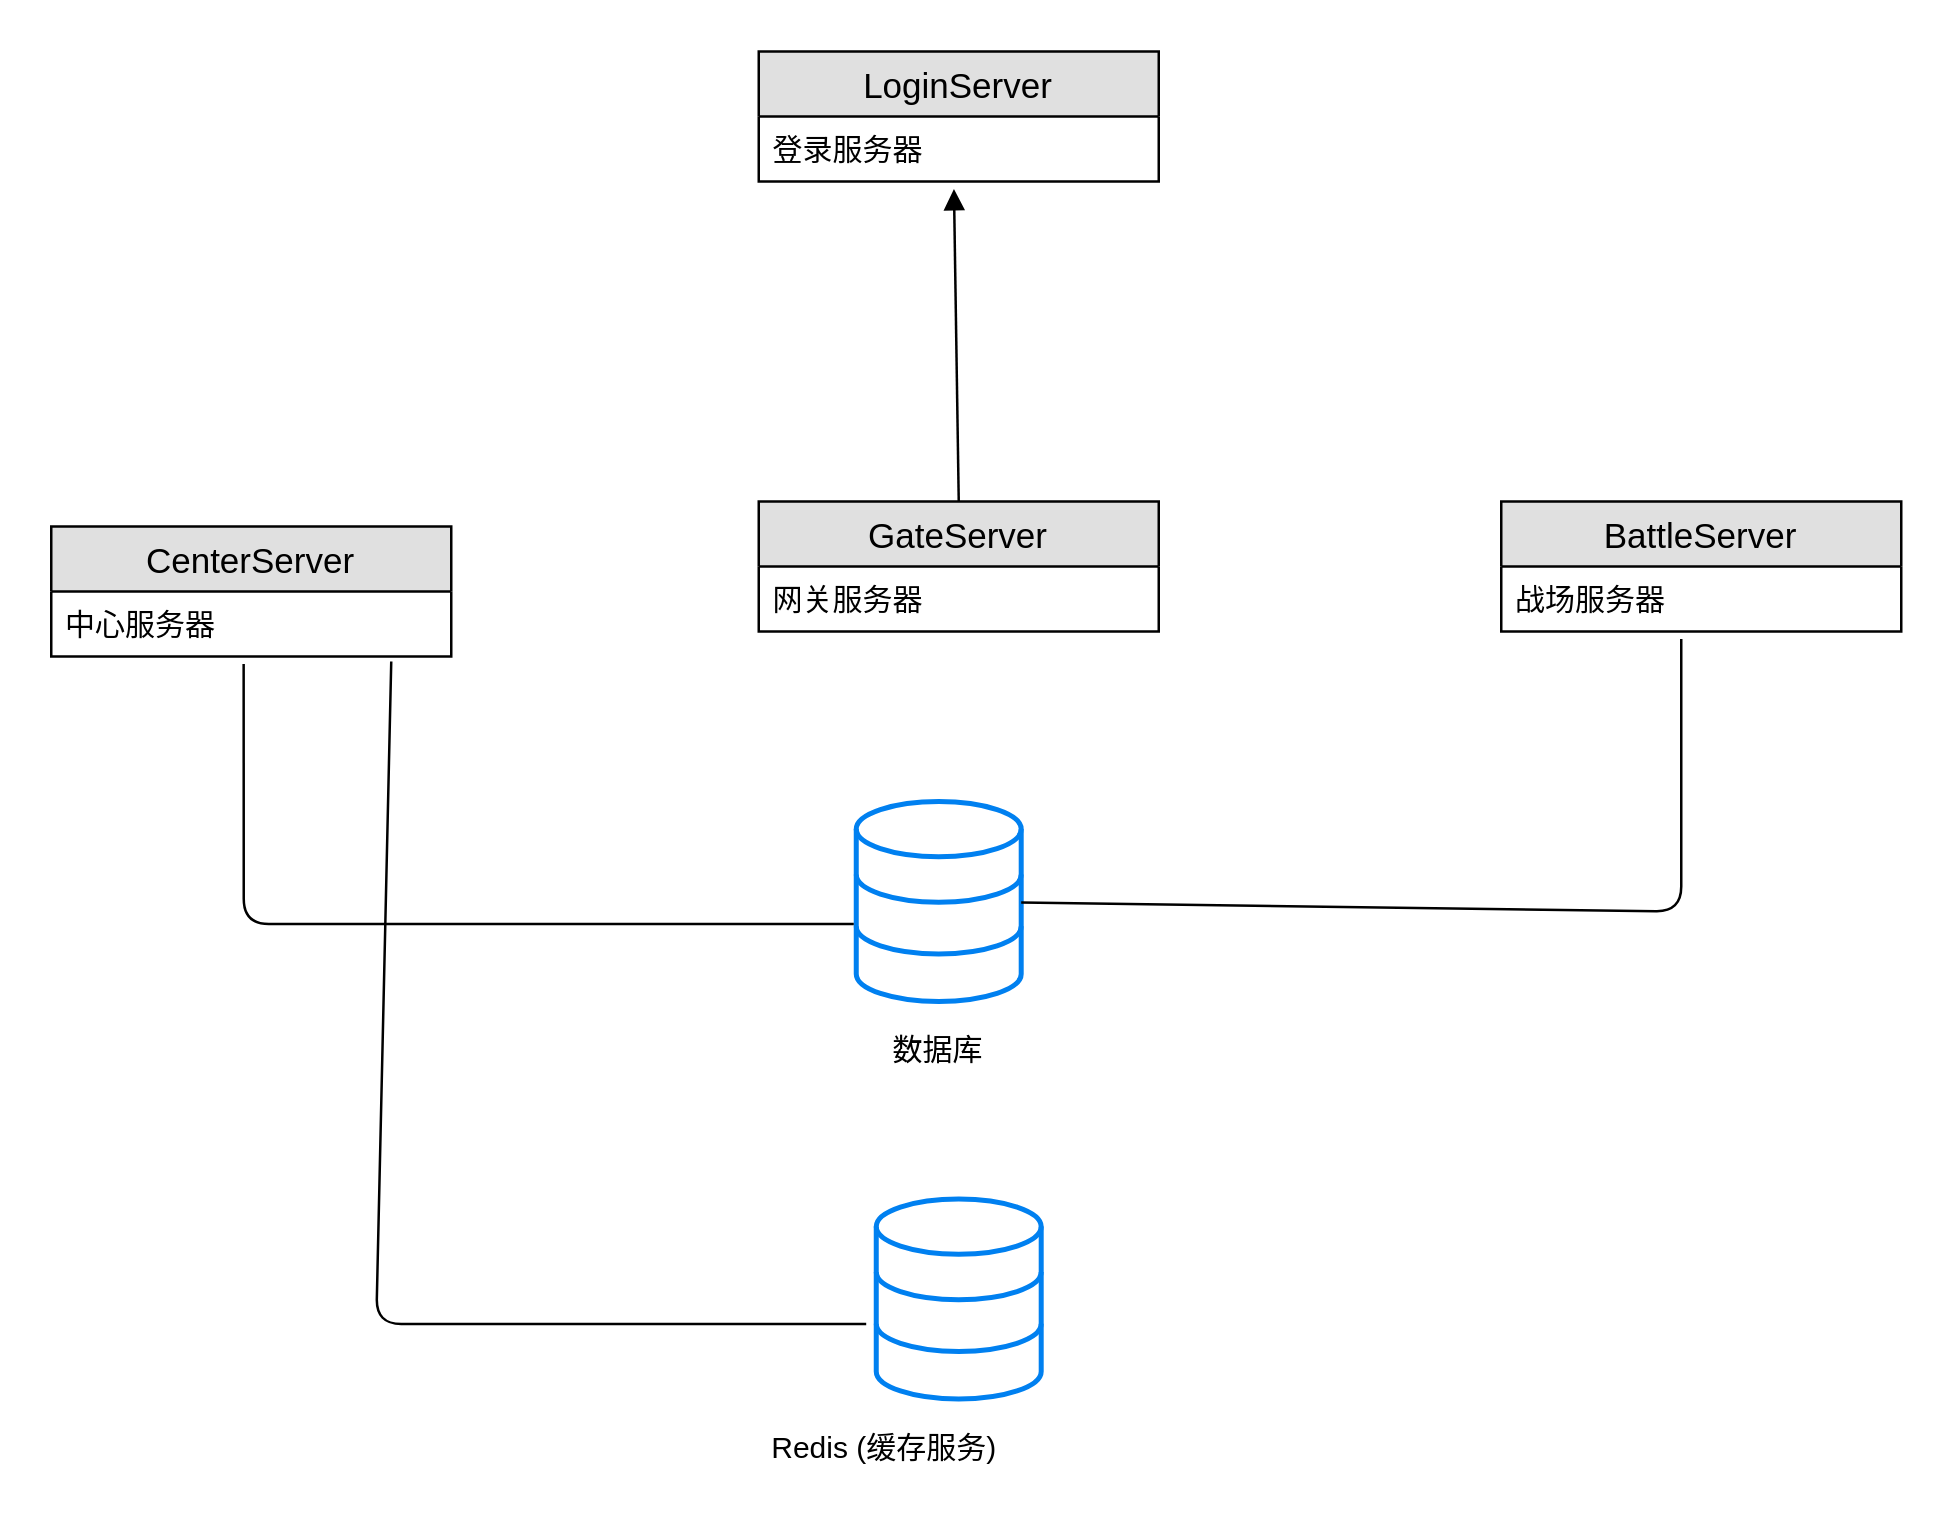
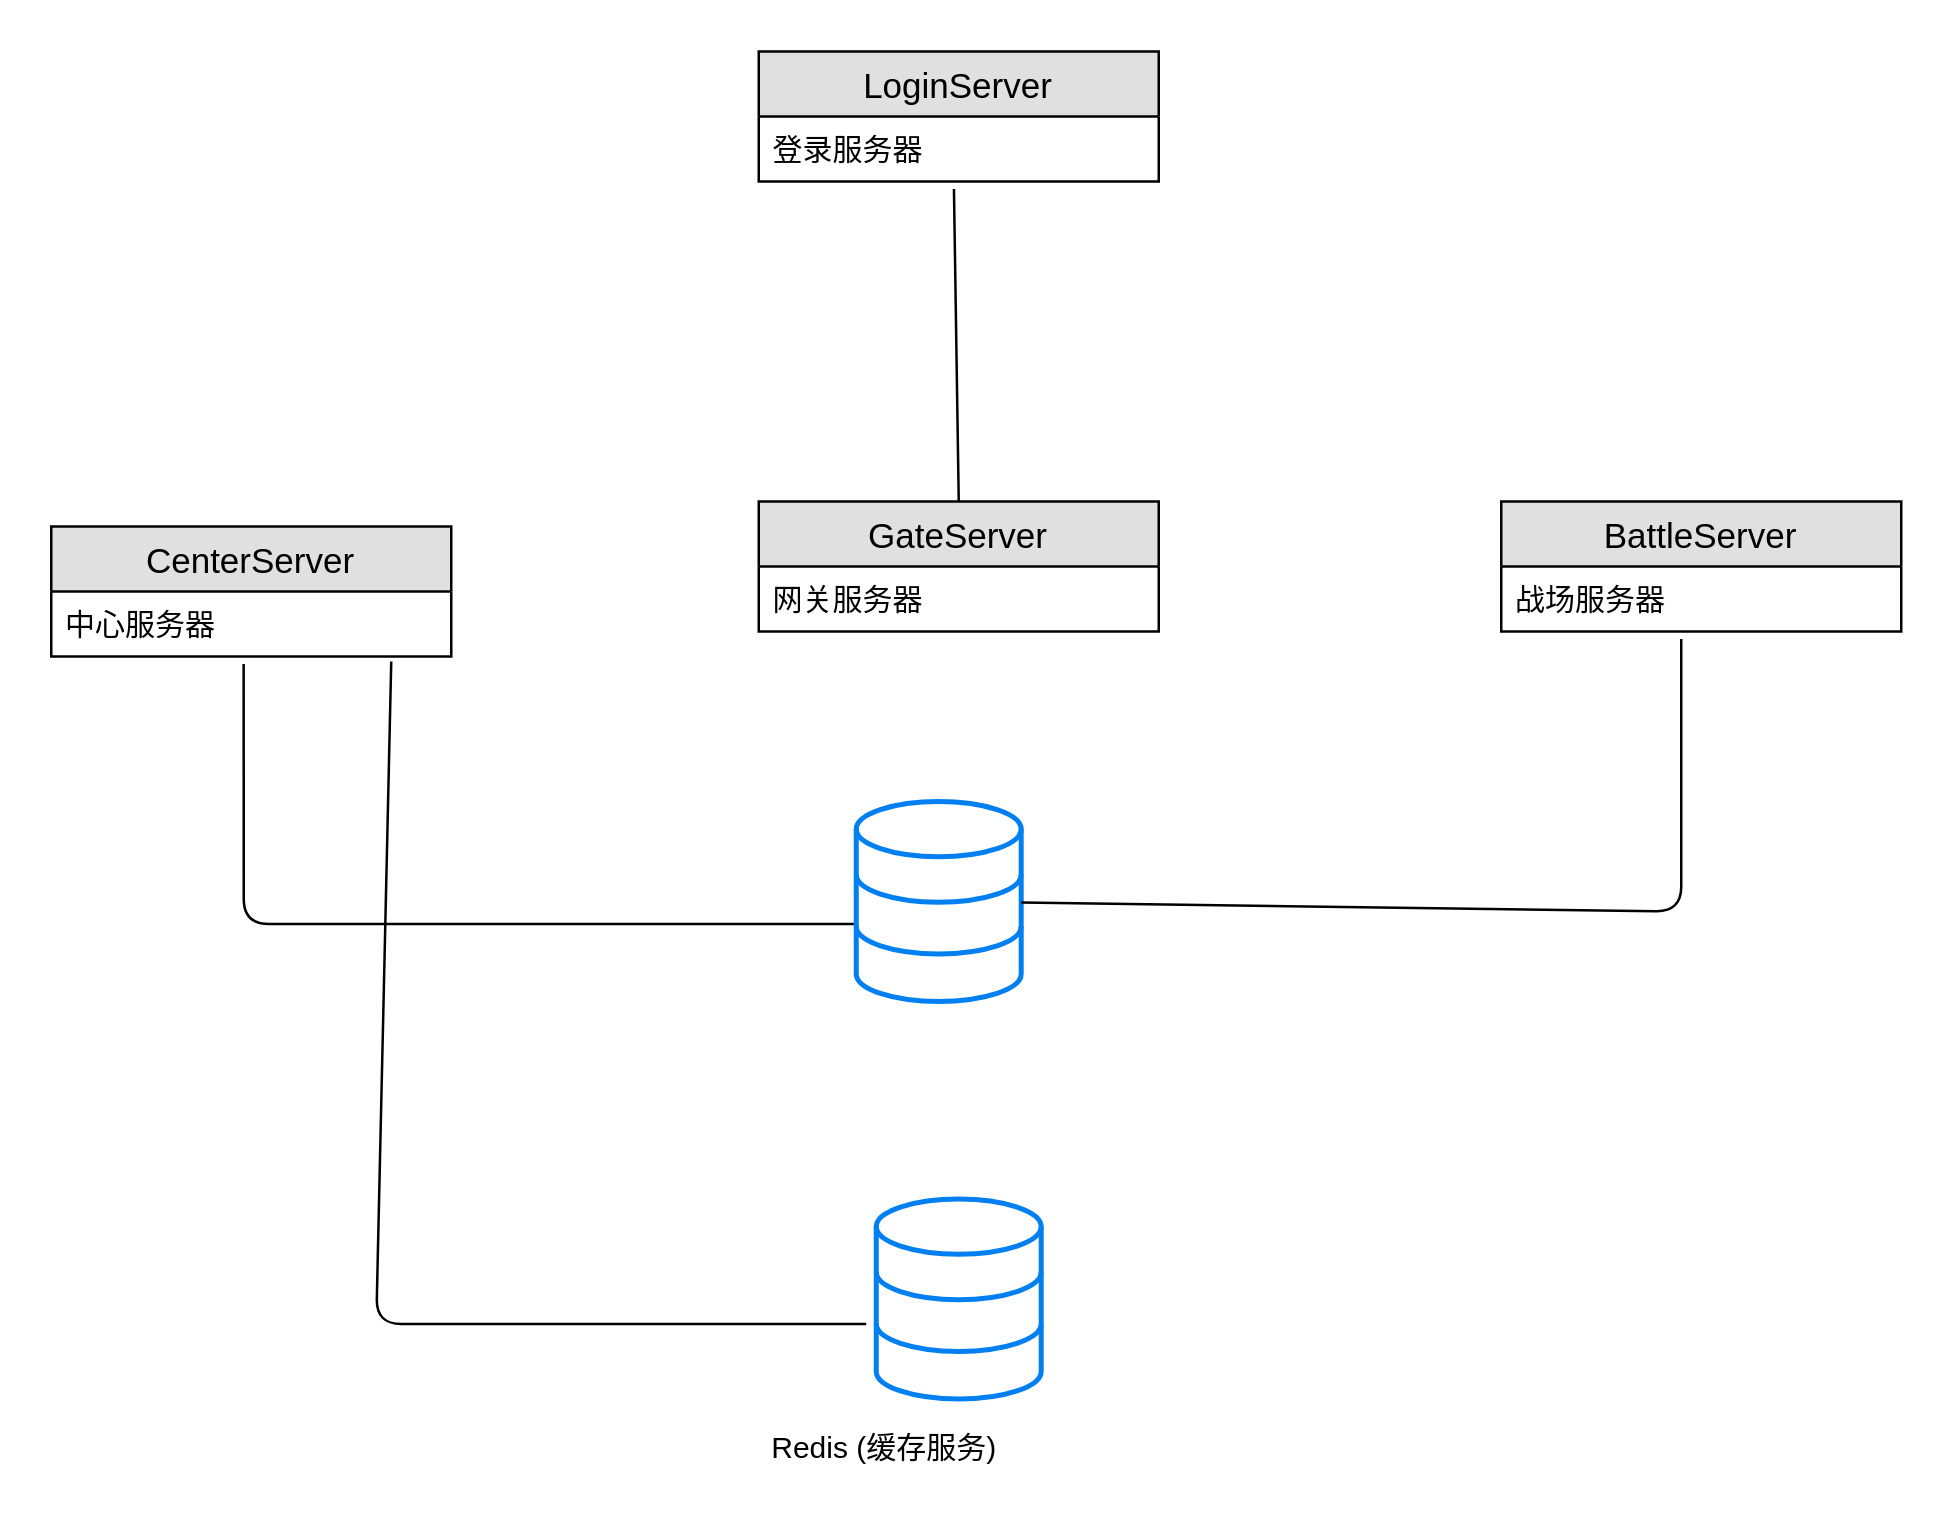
- <mxCell id="10" value="" style="endArrow=block;html=1;entryX=0.488;entryY=1.115;entryDx=0;entryDy=0;entryPerimeter=0;exitX=0.5;exitY=0;exitDx=0;exitDy=0;" edge="1" parent="1" source="4" target="3"><mxGeometry width="50" height="50" relative="1" as="geometry"><mxPoint x="100" y="340" as="sourcePoint" /><mxPoint x="150" y="290" as="targetPoint" /></mxGeometry></mxCell>
+ <mxCell id="10" value="" style="endArrow=none;html=1;entryX=0.488;entryY=1.115;entryDx=0;entryDy=0;entryPerimeter=0;exitX=0.5;exitY=0;exitDx=0;exitDy=0;" edge="1" parent="1" source="4" target="3"><mxGeometry width="50" height="50" relative="1" as="geometry"><mxPoint x="100" y="340" as="sourcePoint" /><mxPoint x="150" y="290" as="targetPoint" /></mxGeometry></mxCell>
- <mxCell id="13" value="数据库" style="text;html=1;strokeColor=none;fillColor=none;align=center;verticalAlign=middle;whiteSpace=wrap;rounded=0;" vertex="1" parent="11"><mxGeometry x="13" y="90" width="40" height="20" as="geometry" /></mxCell>
